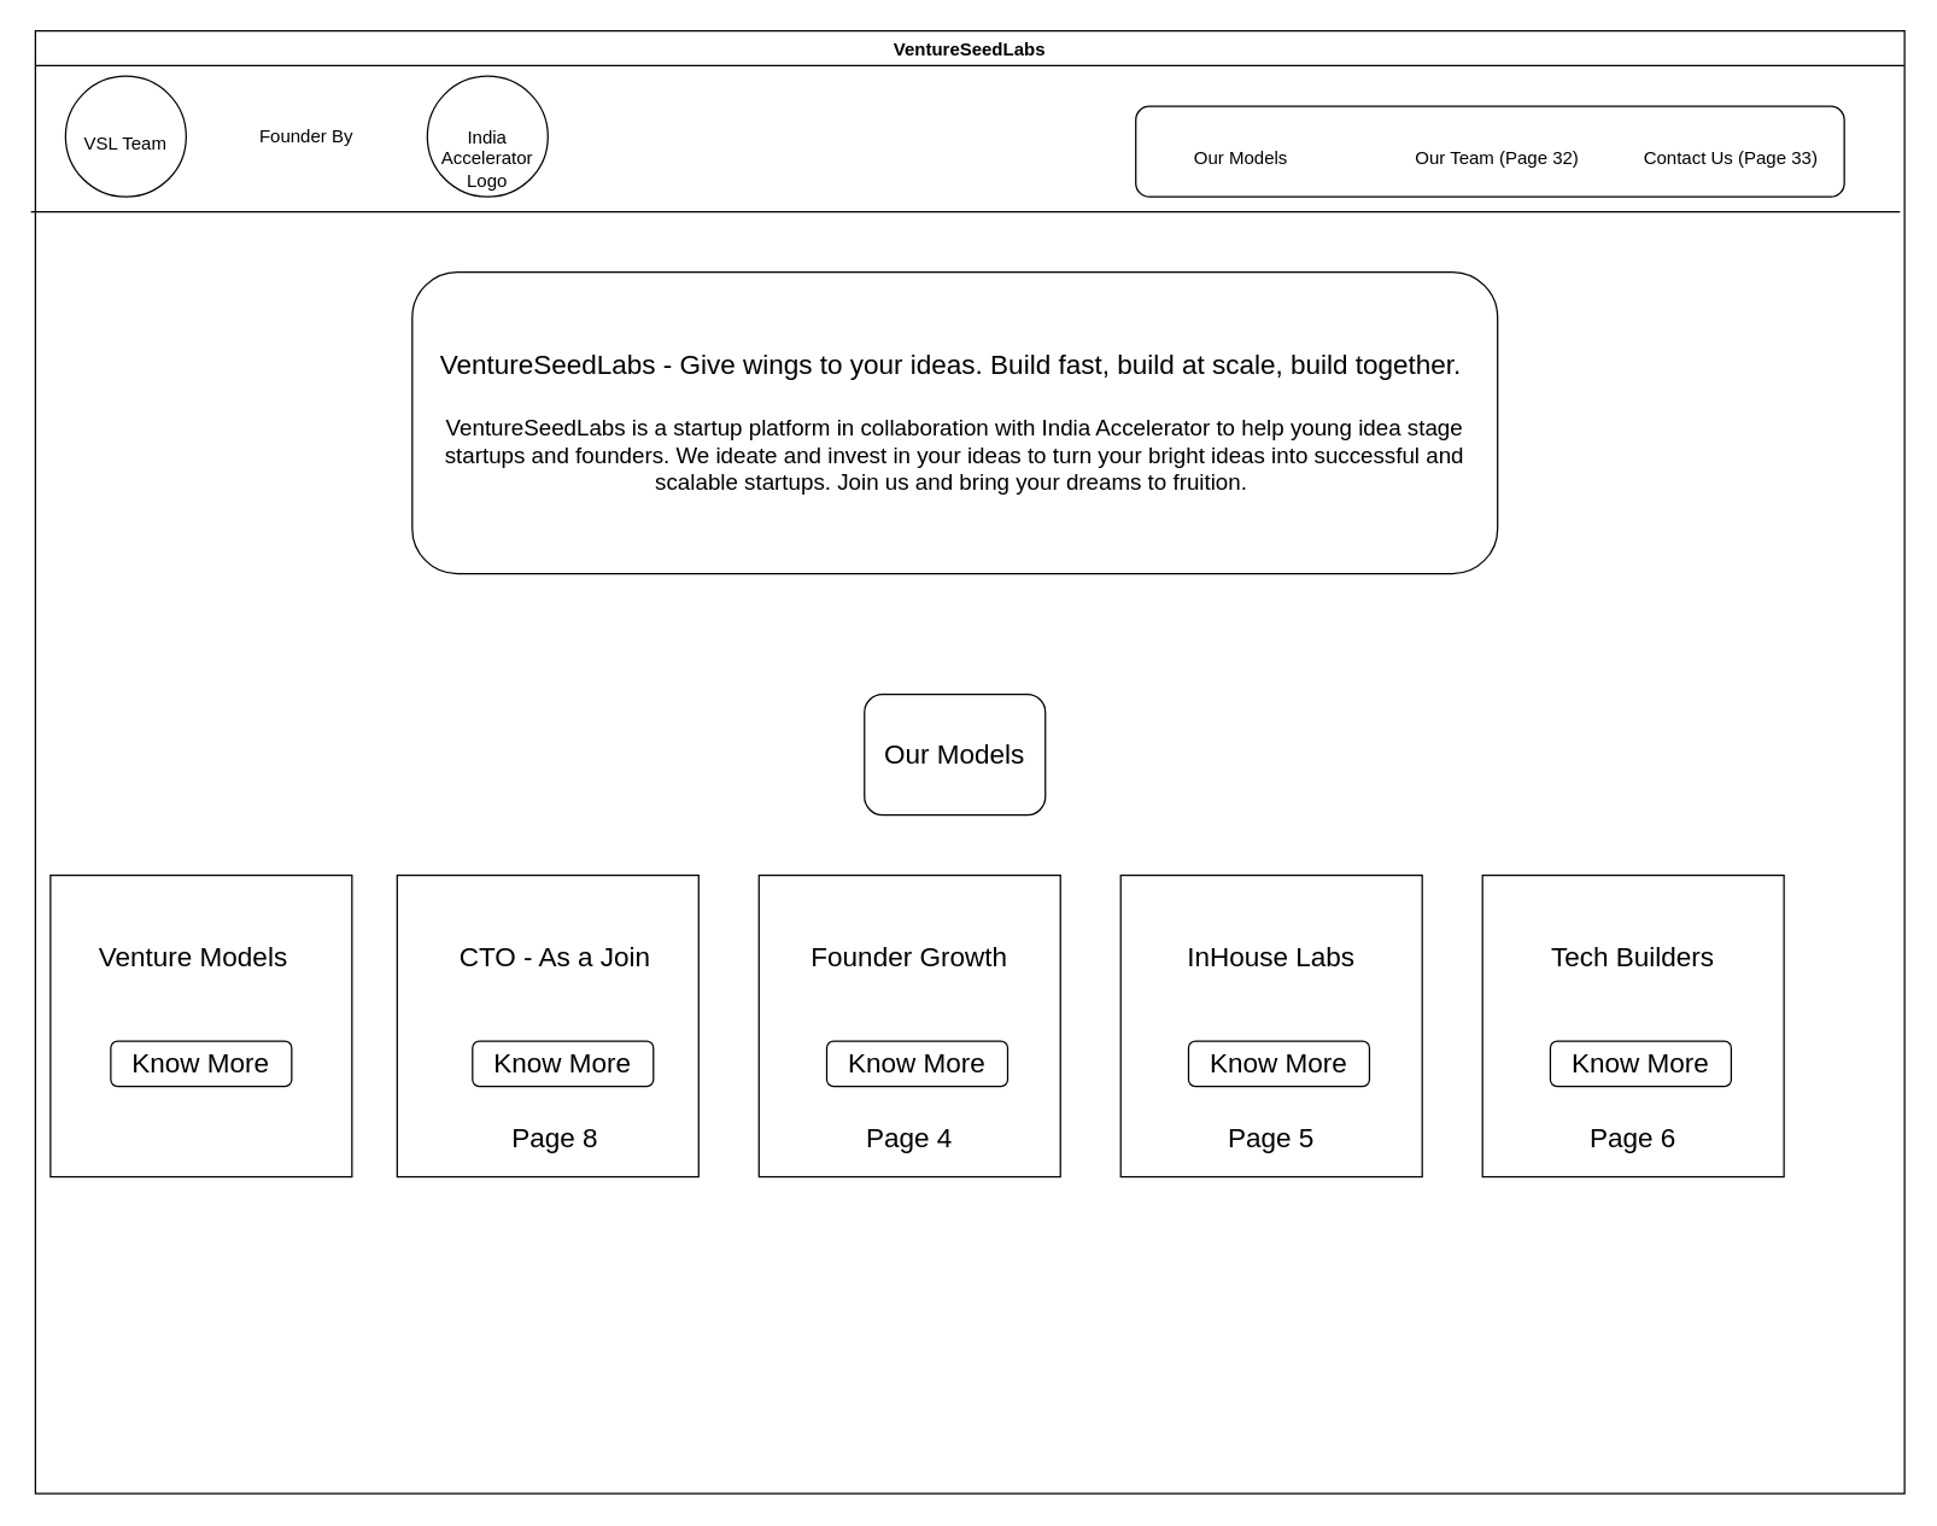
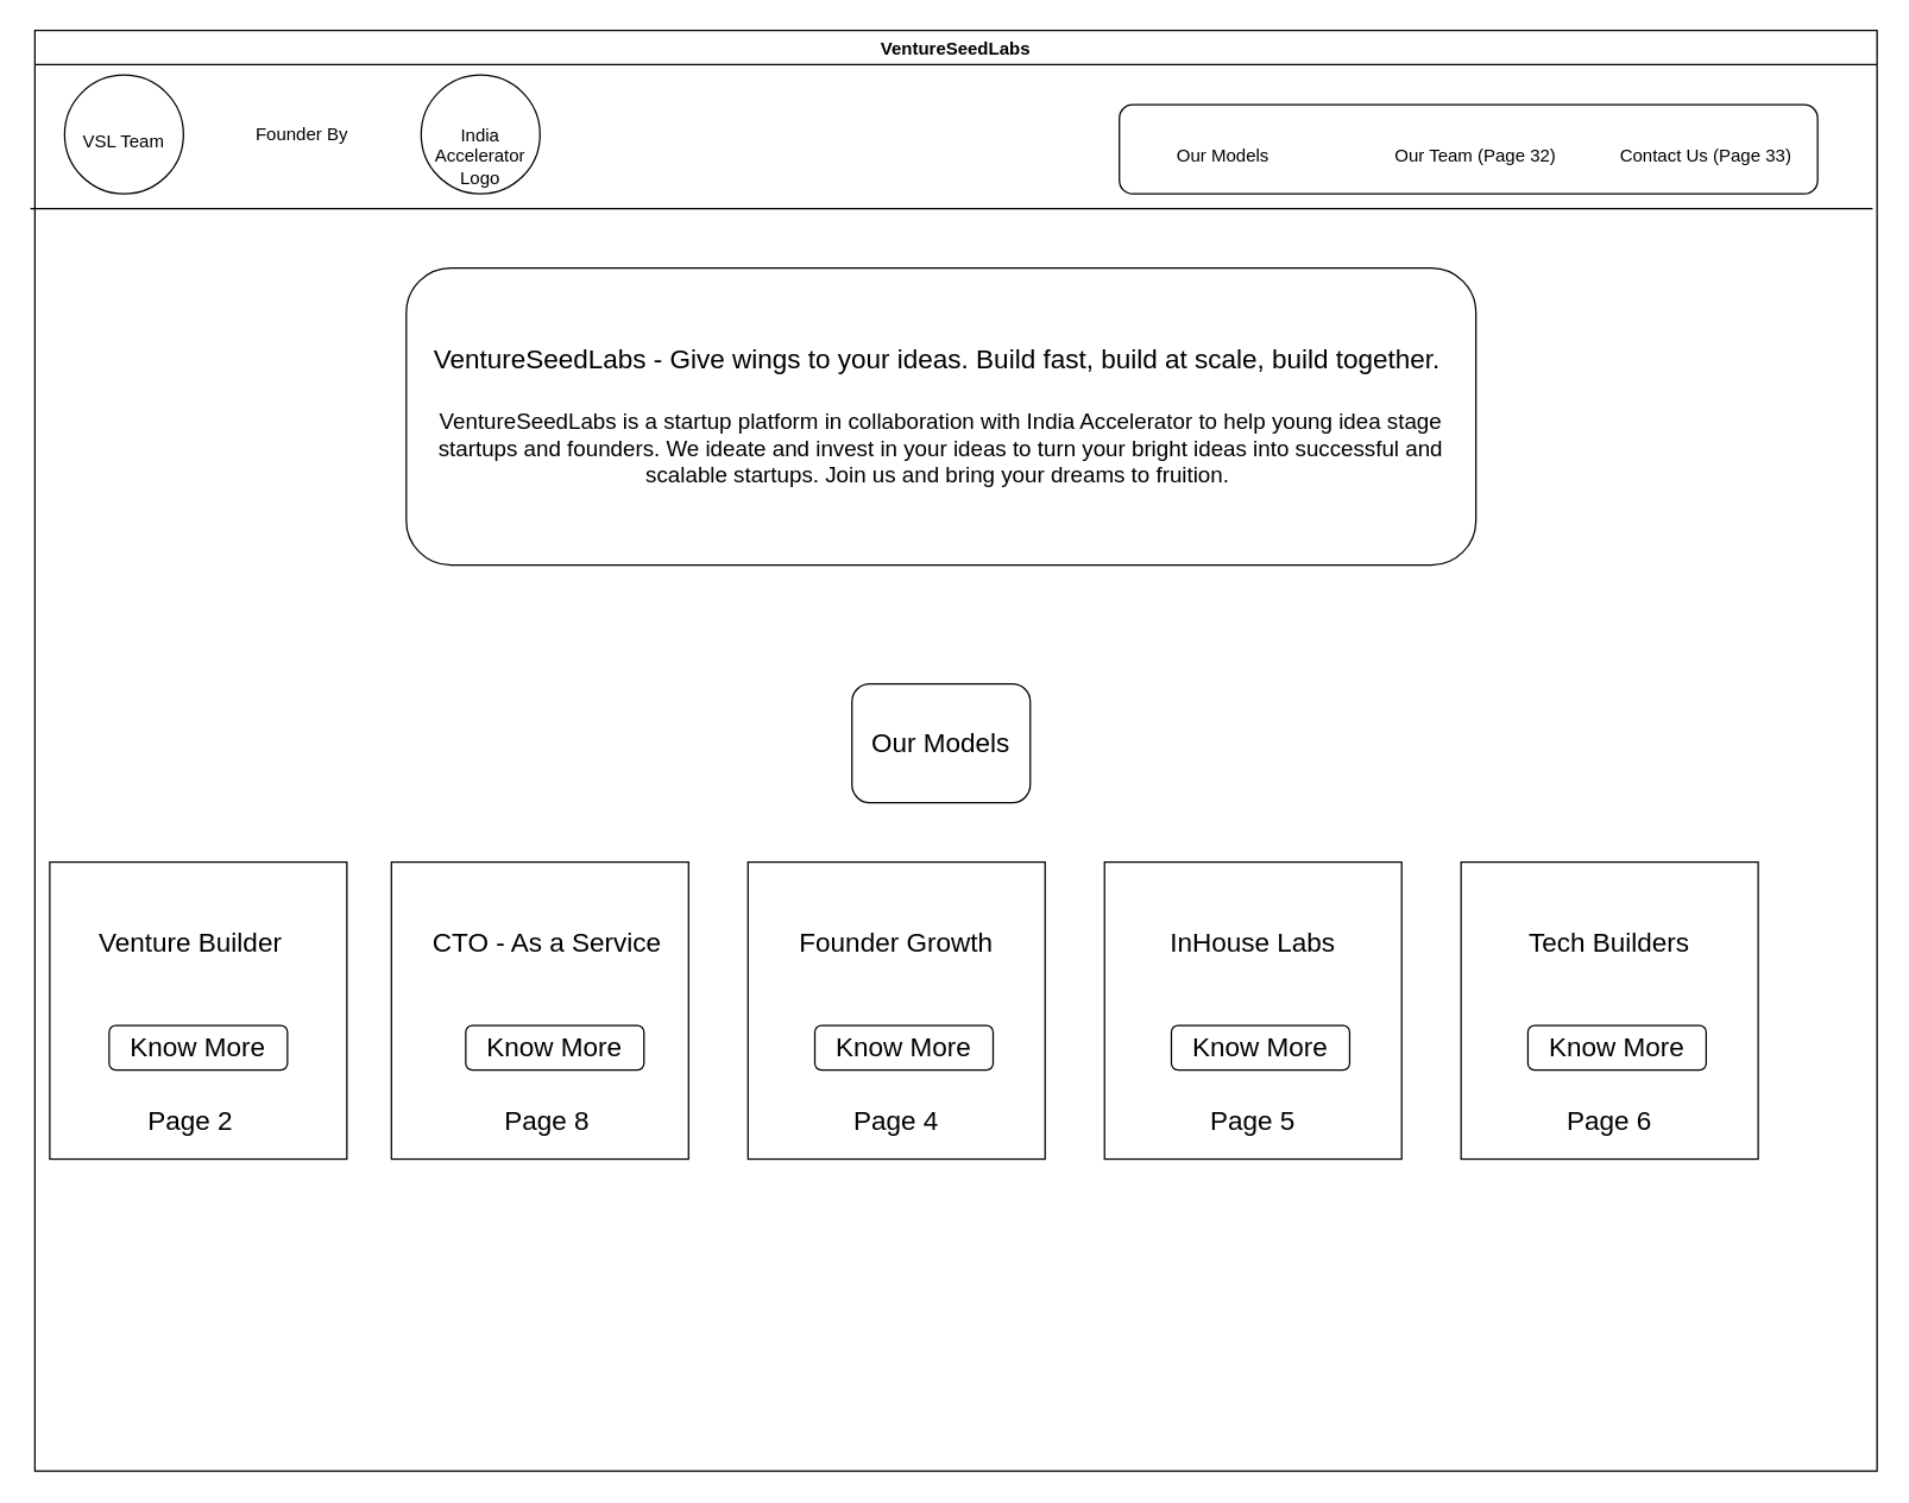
- <mxCell id="19" value="Venture Models" style="text;html=1;strokeColor=none;fillColor=none;align=center;verticalAlign=middle;whiteSpace=wrap;rounded=0;fontSize=18;" parent="2" vertex="1"><mxGeometry x="20" y="600" width="170" height="30" as="geometry" /></mxCell>
+ <mxCell id="19" value="Venture Builder" style="text;html=1;strokeColor=none;fillColor=none;align=center;verticalAlign=middle;whiteSpace=wrap;rounded=0;fontSize=18;" parent="2" vertex="1"><mxGeometry x="20" y="600" width="170" height="30" as="geometry" /></mxCell>
- <mxCell id="22" value="CTO - As a Join" style="text;html=1;strokeColor=none;fillColor=none;align=center;verticalAlign=middle;whiteSpace=wrap;rounded=0;fontSize=18;" parent="2" vertex="1"><mxGeometry x="260" y="600" width="170" height="30" as="geometry" /></mxCell>
+ <mxCell id="22" value="CTO - As a Service" style="text;html=1;strokeColor=none;fillColor=none;align=center;verticalAlign=middle;whiteSpace=wrap;rounded=0;fontSize=18;" parent="2" vertex="1"><mxGeometry x="260" y="600" width="170" height="30" as="geometry" /></mxCell>
+ <mxCell id="21" value="Page 2" style="text;html=1;strokeColor=none;fillColor=none;align=center;verticalAlign=middle;whiteSpace=wrap;rounded=0;fontSize=18;" parent="2" vertex="1"><mxGeometry x="70" y="720" width="70" height="30" as="geometry" /></mxCell>
